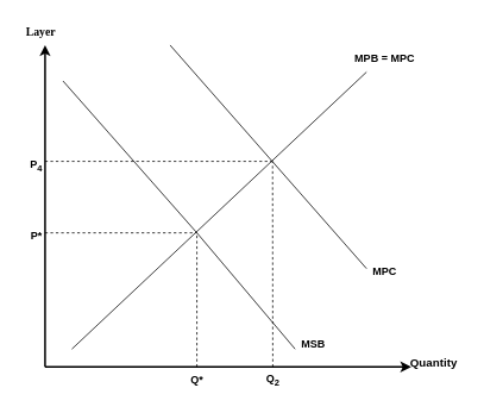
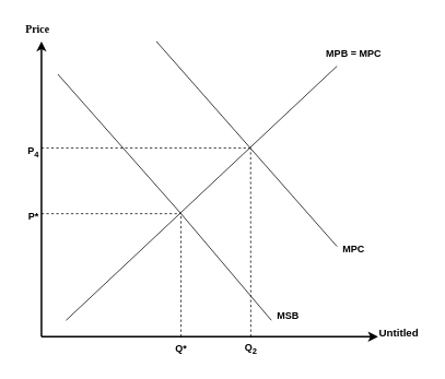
- <mxCell id="4" value="Layer" style="text;html=1;align=center;verticalAlign=middle;resizable=0;points=[];autosize=1;strokeColor=none;fillColor=none;fontStyle=1;fontSize=13;fontFamily=Verdana;" vertex="1" parent="1"><mxGeometry x="20" y="20" width="50" height="30" as="geometry" /></mxCell>
+ <mxCell id="4" value="Price" style="text;html=1;align=center;verticalAlign=middle;resizable=0;points=[];autosize=1;strokeColor=none;fillColor=none;fontStyle=1;fontSize=13;fontFamily=Verdana;" vertex="1" parent="1"><mxGeometry x="20" y="20" width="50" height="30" as="geometry" /></mxCell>
- <mxCell id="5" value="Quantity" style="text;html=1;align=center;verticalAlign=middle;resizable=0;points=[];autosize=1;strokeColor=none;fillColor=none;fontStyle=1;fontSize=13;" vertex="1" parent="1"><mxGeometry x="450" y="390" width="70" height="30" as="geometry" /></mxCell>
+ <mxCell id="5" value="Untitled" style="text;html=1;align=center;verticalAlign=middle;resizable=0;points=[];autosize=1;strokeColor=none;fillColor=none;fontStyle=1;fontSize=13;" vertex="1" parent="1"><mxGeometry x="450" y="390" width="70" height="30" as="geometry" /></mxCell>
